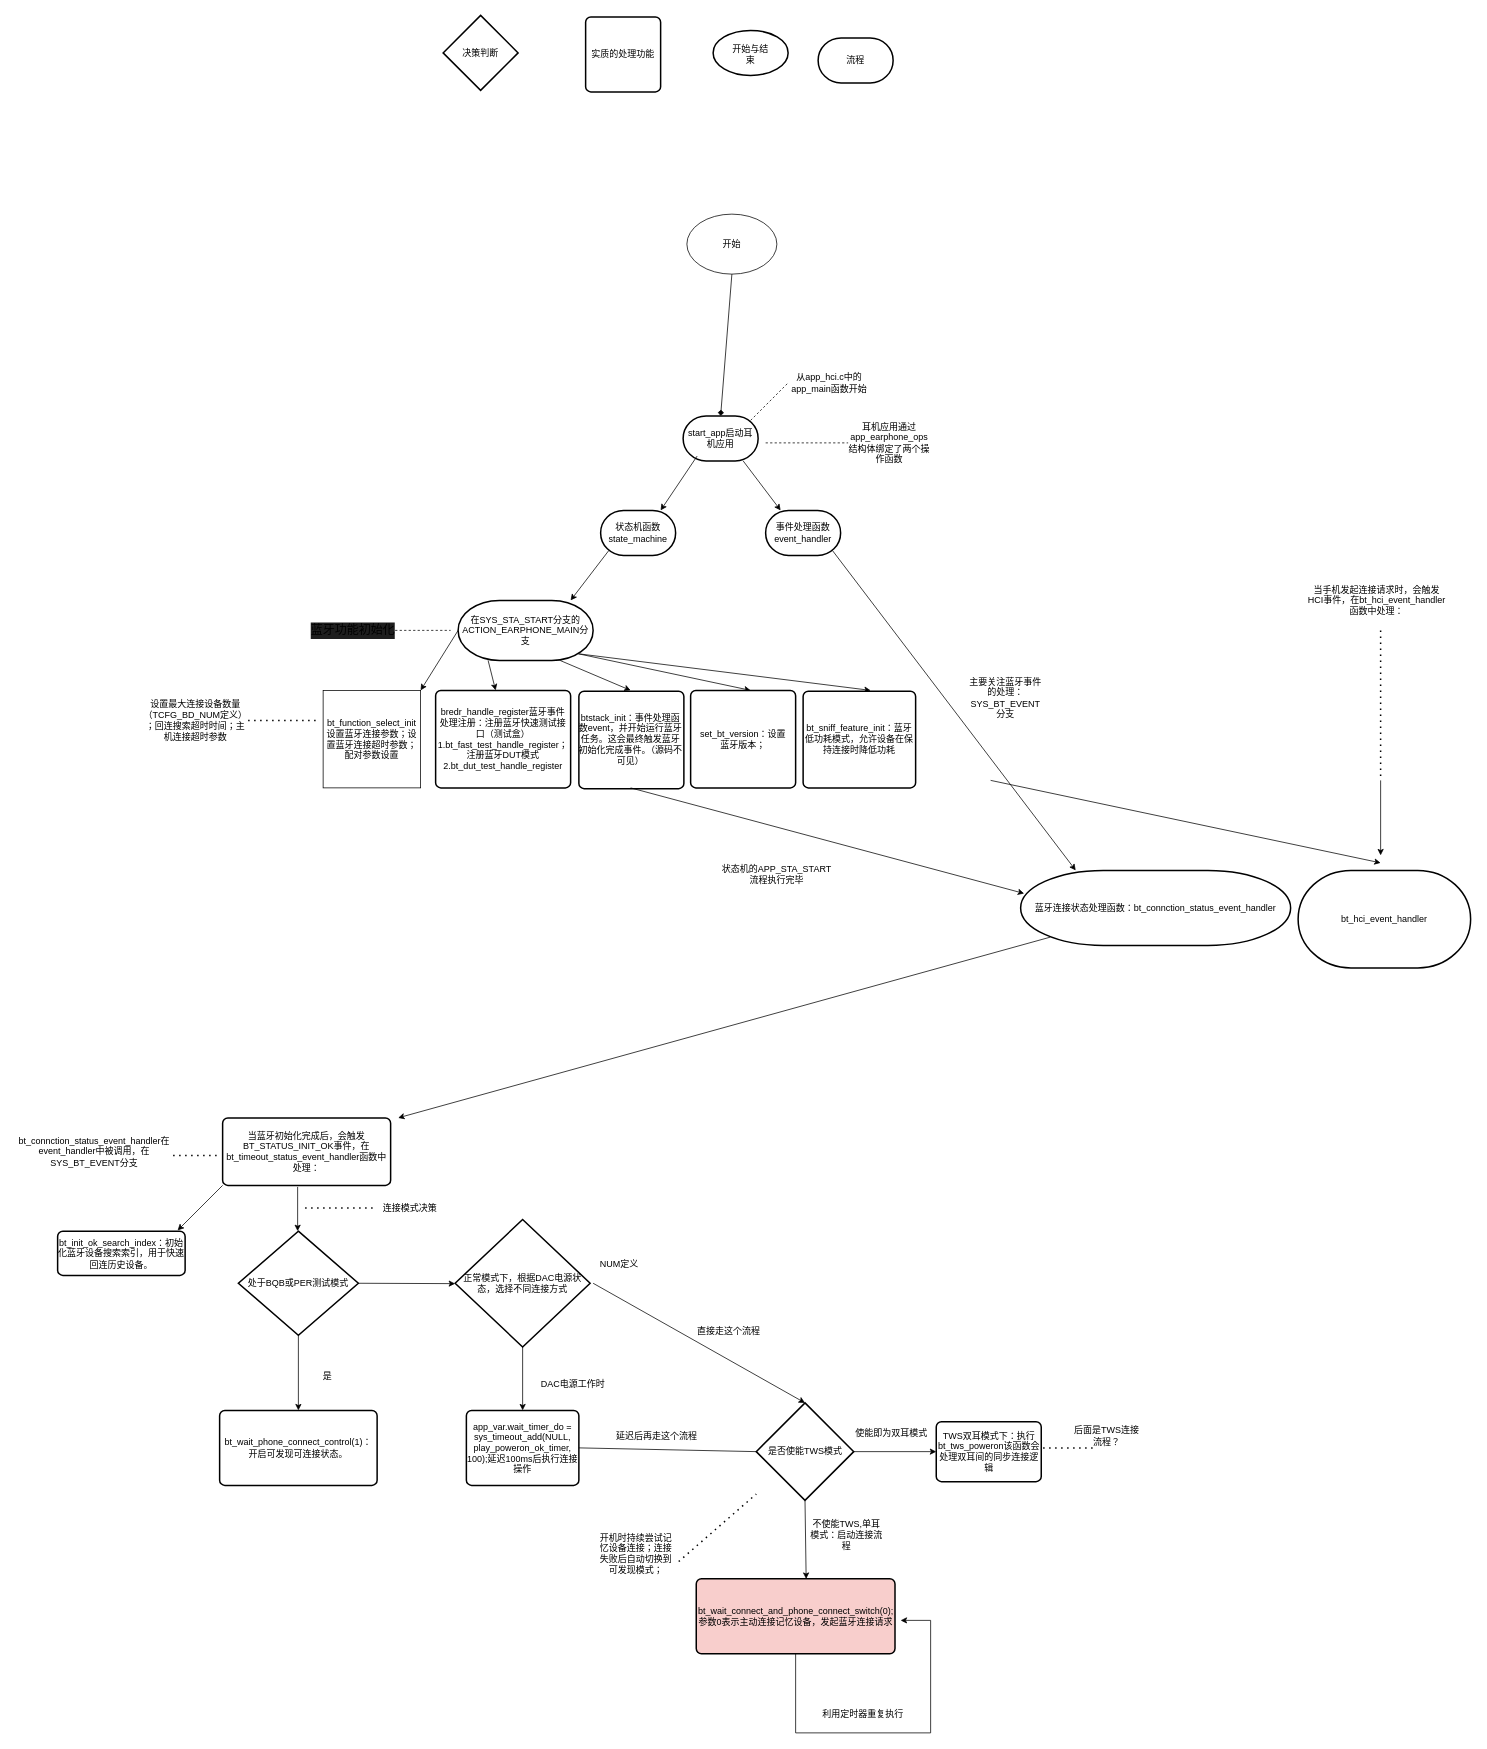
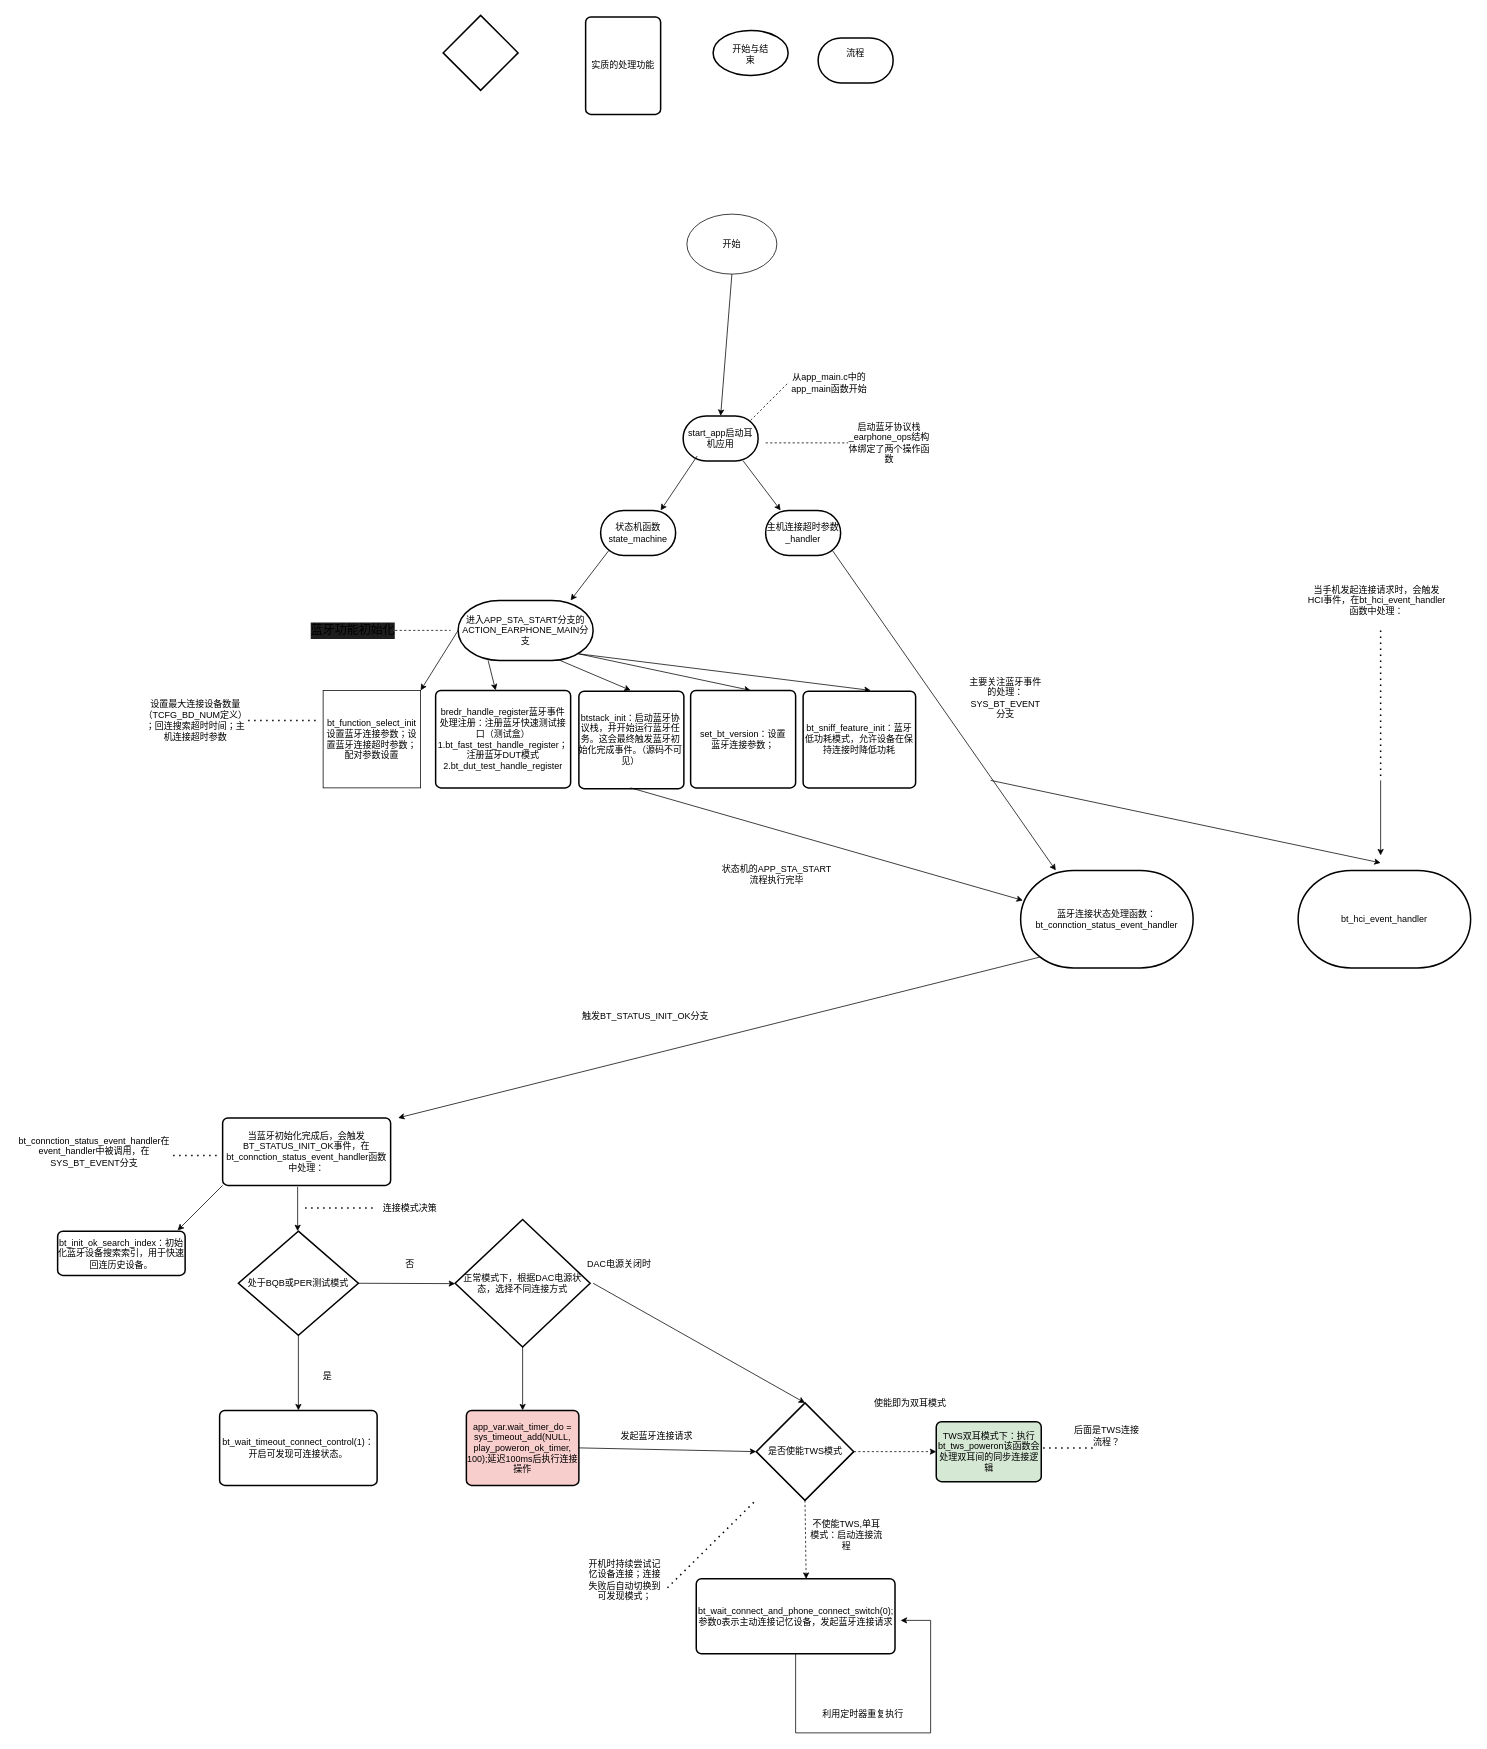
- <mxCell id="3" value="决策判断" style="text;html=1;align=center;verticalAlign=middle;whiteSpace=wrap;rounded=0;" parent="1" vertex="1"><mxGeometry x="610" y="55" width="60" height="30" as="geometry" /></mxCell>
- <mxCell id="8" value="实质的处理功能" style="rounded=1;whiteSpace=wrap;html=1;absoluteArcSize=1;arcSize=14;strokeWidth=2;" parent="1" vertex="1"><mxGeometry x="780" y="22" width="100" height="100" as="geometry" /></mxCell>
+ <mxCell id="8" value="实质的处理功能" style="rounded=1;whiteSpace=wrap;html=1;absoluteArcSize=1;arcSize=14;strokeWidth=2;" parent="1" vertex="1"><mxGeometry x="780" y="22" width="100" height="130" as="geometry" /></mxCell>
- <mxCell id="7" value="流程" style="text;html=1;align=center;verticalAlign=middle;whiteSpace=wrap;rounded=0;" parent="1" vertex="1"><mxGeometry x="1110" y="65" width="60" height="30" as="geometry" /></mxCell>
+ <mxCell id="7" value="流程" style="text;html=1;align=center;verticalAlign=middle;whiteSpace=wrap;rounded=0;" parent="1" vertex="1"><mxGeometry x="1110" y="55" width="60" height="30" as="geometry" /></mxCell>
- <mxCell id="13" value="从app_hci.c中的app_main函数开始" style="text;html=1;align=center;verticalAlign=middle;whiteSpace=wrap;rounded=0;" parent="1" vertex="1"><mxGeometry x="1050" y="490" width="110" height="40" as="geometry" /></mxCell>
+ <mxCell id="13" value="从app_main.c中的app_main函数开始" style="text;html=1;align=center;verticalAlign=middle;whiteSpace=wrap;rounded=0;" parent="1" vertex="1"><mxGeometry x="1050" y="490" width="110" height="40" as="geometry" /></mxCell>
- <mxCell id="11" value="" style="endArrow=diamond;html=1;rounded=0;entryX=0.5;entryY=0;entryDx=0;entryDy=0;entryPerimeter=0;exitX=0.5;exitY=1;exitDx=0;exitDy=0;" parent="1" source="9" target="10" edge="1"><mxGeometry width="50" height="50" relative="1" as="geometry"><mxPoint x="890" y="450" as="sourcePoint" /><mxPoint x="810" y="370" as="targetPoint" /></mxGeometry></mxCell>
+ <mxCell id="11" value="" style="endArrow=classic;html=1;rounded=0;entryX=0.5;entryY=0;entryDx=0;entryDy=0;entryPerimeter=0;exitX=0.5;exitY=1;exitDx=0;exitDy=0;" parent="1" source="9" target="10" edge="1"><mxGeometry width="50" height="50" relative="1" as="geometry"><mxPoint x="890" y="450" as="sourcePoint" /><mxPoint x="810" y="370" as="targetPoint" /></mxGeometry></mxCell>
- <mxCell id="19" value="耳机应用通过app_earphone_ops结构体绑定了两个操作函数" style="text;html=1;align=center;verticalAlign=middle;whiteSpace=wrap;rounded=0;" parent="1" vertex="1"><mxGeometry x="1130" y="560" width="110" height="60" as="geometry" /></mxCell>
+ <mxCell id="19" value="启动蓝牙协议栈_earphone_ops结构体绑定了两个操作函数" style="text;html=1;align=center;verticalAlign=middle;whiteSpace=wrap;rounded=0;" parent="1" vertex="1"><mxGeometry x="1130" y="560" width="110" height="60" as="geometry" /></mxCell>
- <mxCell id="17" value="事件处理函数event_handler" style="strokeWidth=2;html=1;shape=mxgraph.flowchart.terminator;whiteSpace=wrap;" parent="1" vertex="1"><mxGeometry x="1020" y="680" width="100" height="60" as="geometry" /></mxCell>
+ <mxCell id="17" value="主机连接超时参数_handler" style="strokeWidth=2;html=1;shape=mxgraph.flowchart.terminator;whiteSpace=wrap;" parent="1" vertex="1"><mxGeometry x="1020" y="680" width="100" height="60" as="geometry" /></mxCell>
- <mxCell id="21" value="在SYS_STA_START分支的ACTION_EARPHONE_MAIN分支" style="strokeWidth=2;html=1;shape=mxgraph.flowchart.terminator;whiteSpace=wrap;" parent="1" vertex="1"><mxGeometry x="610" y="800" width="180" height="80" as="geometry" /></mxCell>
+ <mxCell id="21" value="进入APP_STA_START分支的ACTION_EARPHONE_MAIN分支" style="strokeWidth=2;html=1;shape=mxgraph.flowchart.terminator;whiteSpace=wrap;" parent="1" vertex="1"><mxGeometry x="610" y="800" width="180" height="80" as="geometry" /></mxCell>
- <mxCell id="34" value="btstack_init：事件处理函数event，并开始运行蓝牙任务。这会最终触发蓝牙初始化完成事件。（源码不可见）" style="text;html=1;align=center;verticalAlign=middle;whiteSpace=wrap;rounded=0;" parent="1" vertex="1"><mxGeometry x="770" y="920" width="140" height="130" as="geometry" /></mxCell>
+ <mxCell id="34" value="btstack_init：启动蓝牙协议栈，并开始运行蓝牙任务。这会最终触发蓝牙初始化完成事件。（源码不可见）" style="text;html=1;align=center;verticalAlign=middle;whiteSpace=wrap;rounded=0;" parent="1" vertex="1"><mxGeometry x="770" y="920" width="140" height="130" as="geometry" /></mxCell>
- <mxCell id="37" value="set_bt_version：设置蓝牙版本；" style="text;html=1;align=center;verticalAlign=middle;whiteSpace=wrap;rounded=0;" parent="1" vertex="1"><mxGeometry x="930" y="930" width="120" height="110" as="geometry" /></mxCell>
+ <mxCell id="37" value="set_bt_version：设置蓝牙连接参数；" style="text;html=1;align=center;verticalAlign=middle;whiteSpace=wrap;rounded=0;" parent="1" vertex="1"><mxGeometry x="930" y="930" width="120" height="110" as="geometry" /></mxCell>
- <mxCell id="69" value="蓝牙连接状态处理函数：bt_connction_status_event_handler" style="strokeWidth=2;html=1;shape=mxgraph.flowchart.terminator;whiteSpace=wrap;" parent="1" vertex="1"><mxGeometry x="1360" y="1160" width="360" height="100" as="geometry" /></mxCell>
+ <mxCell id="69" value="蓝牙连接状态处理函数：bt_connction_status_event_handler" style="strokeWidth=2;html=1;shape=mxgraph.flowchart.terminator;whiteSpace=wrap;" parent="1" vertex="1"><mxGeometry x="1360" y="1160" width="230" height="130" as="geometry" /></mxCell>
+ <mxCell id="71" value="触发BT_STATUS_INIT_OK分支" style="text;html=1;align=center;verticalAlign=middle;whiteSpace=wrap;rounded=0;" parent="1" vertex="1"><mxGeometry x="770" y="1340" width="180" height="30" as="geometry" /></mxCell>
- <mxCell id="43" value="当蓝牙初始化完成后，会触发BT_STATUS_INIT_OK事件，在bt_timeout_status_event_handler函数中处理：" style="text;html=1;align=center;verticalAlign=middle;whiteSpace=wrap;rounded=0;" parent="1" vertex="1"><mxGeometry x="300" y="1500" width="216" height="70" as="geometry" /></mxCell>
+ <mxCell id="43" value="当蓝牙初始化完成后，会触发BT_STATUS_INIT_OK事件，在bt_connction_status_event_handler函数中处理：" style="text;html=1;align=center;verticalAlign=middle;whiteSpace=wrap;rounded=0;" parent="1" vertex="1"><mxGeometry x="300" y="1500" width="216" height="70" as="geometry" /></mxCell>
+ <mxCell id="55" value="否" style="text;html=1;align=center;verticalAlign=middle;whiteSpace=wrap;rounded=0;" parent="1" vertex="1"><mxGeometry x="516" y="1670" width="60" height="30" as="geometry" /></mxCell>
- <mxCell id="62" value="NUM定义" style="text;html=1;align=center;verticalAlign=middle;whiteSpace=wrap;rounded=0;" parent="1" vertex="1"><mxGeometry x="780" y="1670" width="90" height="30" as="geometry" /></mxCell>
+ <mxCell id="62" value="DAC电源关闭时" style="text;html=1;align=center;verticalAlign=middle;whiteSpace=wrap;rounded=0;" parent="1" vertex="1"><mxGeometry x="780" y="1670" width="90" height="30" as="geometry" /></mxCell>
- <mxCell id="74" value="直接走这个流程" style="text;html=1;align=center;verticalAlign=middle;whiteSpace=wrap;rounded=0;" parent="1" vertex="1"><mxGeometry x="910" y="1760" width="122" height="30" as="geometry" /></mxCell>
- <mxCell id="59" value="DAC电源工作时" style="text;html=1;align=center;verticalAlign=middle;whiteSpace=wrap;rounded=0;" parent="1" vertex="1"><mxGeometry x="711" y="1830" width="105" height="30" as="geometry" /></mxCell>
- <mxCell id="65" value="使能即为双耳模式" style="text;html=1;align=center;verticalAlign=middle;whiteSpace=wrap;rounded=0;" parent="1" vertex="1"><mxGeometry x="1137.5" y="1895.5" width="100" height="30" as="geometry" /></mxCell>
+ <mxCell id="65" value="使能即为双耳模式" style="text;html=1;align=center;verticalAlign=middle;whiteSpace=wrap;rounded=0;" parent="1" vertex="1"><mxGeometry x="1162.5" y="1855.5" width="100" height="30" as="geometry" /></mxCell>
- <mxCell id="73" value="延迟后再走这个流程" style="text;html=1;align=center;verticalAlign=middle;whiteSpace=wrap;rounded=0;" parent="1" vertex="1"><mxGeometry x="810" y="1900" width="130" height="30" as="geometry" /></mxCell>
+ <mxCell id="73" value="发起蓝牙连接请求" style="text;html=1;align=center;verticalAlign=middle;whiteSpace=wrap;rounded=0;" parent="1" vertex="1"><mxGeometry x="810" y="1900" width="130" height="30" as="geometry" /></mxCell>
- <mxCell id="53" value="bt_wait_phone_connect_control(1)：开启可发现可连接状态。" style="rounded=1;whiteSpace=wrap;html=1;absoluteArcSize=1;arcSize=14;strokeWidth=2;" parent="1" vertex="1"><mxGeometry x="292" y="1880" width="210" height="100" as="geometry" /></mxCell>
+ <mxCell id="53" value="bt_wait_timeout_connect_control(1)：开启可发现可连接状态。" style="rounded=1;whiteSpace=wrap;html=1;absoluteArcSize=1;arcSize=14;strokeWidth=2;" parent="1" vertex="1"><mxGeometry x="292" y="1880" width="210" height="100" as="geometry" /></mxCell>
- <mxCell id="58" value="app_var.wait_timer_do = sys_timeout_add(NULL, play_poweron_ok_timer, 100);延迟100ms后执行连接操作" style="rounded=1;whiteSpace=wrap;html=1;absoluteArcSize=1;arcSize=14;strokeWidth=2;" parent="1" vertex="1"><mxGeometry x="621" y="1880" width="150" height="100" as="geometry" /></mxCell>
+ <mxCell id="58" value="app_var.wait_timer_do = sys_timeout_add(NULL, play_poweron_ok_timer, 100);延迟100ms后执行连接操作" style="rounded=1;whiteSpace=wrap;html=1;absoluteArcSize=1;arcSize=14;strokeWidth=2;fillColor=#f8cecc;" parent="1" vertex="1"><mxGeometry x="621" y="1880" width="150" height="100" as="geometry" /></mxCell>
- <mxCell id="72" value="" style="endArrow=none;html=1;rounded=0;exitX=1;exitY=0.5;exitDx=0;exitDy=0;entryX=0;entryY=0.5;entryDx=0;entryDy=0;entryPerimeter=0;" parent="1" source="58" target="63" edge="1"><mxGeometry width="50" height="50" relative="1" as="geometry"><mxPoint x="840" y="1960" as="sourcePoint" /><mxPoint x="890" y="1910" as="targetPoint" /></mxGeometry></mxCell>
+ <mxCell id="72" value="" style="endArrow=classic;html=1;rounded=0;exitX=1;exitY=0.5;exitDx=0;exitDy=0;entryX=0;entryY=0.5;entryDx=0;entryDy=0;entryPerimeter=0;" parent="1" source="58" target="63" edge="1"><mxGeometry width="50" height="50" relative="1" as="geometry"><mxPoint x="840" y="1960" as="sourcePoint" /><mxPoint x="890" y="1910" as="targetPoint" /></mxGeometry></mxCell>
- <mxCell id="64" value="" style="endArrow=classic;html=1;rounded=0;exitX=1;exitY=0.5;exitDx=0;exitDy=0;exitPerimeter=0;entryX=0;entryY=0.5;entryDx=0;entryDy=0;" parent="1" source="63" target="61" edge="1"><mxGeometry width="50" height="50" relative="1" as="geometry"><mxPoint x="1147.5" y="2104.5" as="sourcePoint" /><mxPoint x="1197.5" y="2054.5" as="targetPoint" /></mxGeometry></mxCell>
+ <mxCell id="64" value="" style="endArrow=classic;html=1;rounded=0;exitX=1;exitY=0.5;exitDx=0;exitDy=0;exitPerimeter=0;entryX=0;entryY=0.5;entryDx=0;entryDy=0;dashed=1;" parent="1" source="63" target="61" edge="1"><mxGeometry width="50" height="50" relative="1" as="geometry"><mxPoint x="1147.5" y="2104.5" as="sourcePoint" /><mxPoint x="1197.5" y="2054.5" as="targetPoint" /></mxGeometry></mxCell>
- <mxCell id="61" value="TWS双耳模式下：执行bt_tws_poweron该函数会处理双耳间的同步连接逻辑" style="rounded=1;whiteSpace=wrap;html=1;absoluteArcSize=1;arcSize=14;strokeWidth=2;" parent="1" vertex="1"><mxGeometry x="1247.5" y="1895" width="140" height="80" as="geometry" /></mxCell>
+ <mxCell id="61" value="TWS双耳模式下：执行bt_tws_poweron该函数会处理双耳间的同步连接逻辑" style="rounded=1;whiteSpace=wrap;html=1;absoluteArcSize=1;arcSize=14;strokeWidth=2;fillColor=#d5e8d4;" parent="1" vertex="1"><mxGeometry x="1247.5" y="1895" width="140" height="80" as="geometry" /></mxCell>
- <mxCell id="66" value="" style="endArrow=classic;html=1;rounded=0;exitX=0.5;exitY=1;exitDx=0;exitDy=0;exitPerimeter=0;entryX=0.553;entryY=0.002;entryDx=0;entryDy=0;entryPerimeter=0;" parent="1" source="63" target="68" edge="1"><mxGeometry width="50" height="50" relative="1" as="geometry"><mxPoint x="1127.5" y="2114.5" as="sourcePoint" /><mxPoint x="1072.5" y="2094.5" as="targetPoint" /></mxGeometry></mxCell>
+ <mxCell id="66" value="" style="endArrow=classic;html=1;rounded=0;exitX=0.5;exitY=1;exitDx=0;exitDy=0;exitPerimeter=0;entryX=0.553;entryY=0.002;entryDx=0;entryDy=0;entryPerimeter=0;dashed=1;" parent="1" source="63" target="68" edge="1"><mxGeometry width="50" height="50" relative="1" as="geometry"><mxPoint x="1127.5" y="2114.5" as="sourcePoint" /><mxPoint x="1072.5" y="2094.5" as="targetPoint" /></mxGeometry></mxCell>
- <mxCell id="80" value="开机时持续尝试记忆设备连接；连接失败后自动切换到可发现模式；" style="text;html=1;align=center;verticalAlign=middle;whiteSpace=wrap;rounded=0;" parent="1" vertex="1"><mxGeometry x="795" y="2031" width="105" height="79" as="geometry" /></mxCell>
+ <mxCell id="80" value="开机时持续尝试记忆设备连接；连接失败后自动切换到可发现模式；" style="text;html=1;align=center;verticalAlign=middle;whiteSpace=wrap;rounded=0;" parent="1" vertex="1"><mxGeometry x="780" y="2066" width="105" height="79" as="geometry" /></mxCell>
- <mxCell id="68" value="bt_wait_connect_and_phone_connect_switch(0);&lt;br&gt;参数0表示主动连接记忆设备，发起蓝牙连接请求" style="rounded=1;whiteSpace=wrap;html=1;absoluteArcSize=1;arcSize=14;strokeWidth=2;fillColor=#f8cecc;" parent="1" vertex="1"><mxGeometry x="927.5" y="2104.5" width="265" height="100" as="geometry" /></mxCell>
+ <mxCell id="68" value="bt_wait_connect_and_phone_connect_switch(0);&lt;br&gt;参数0表示主动连接记忆设备，发起蓝牙连接请求" style="rounded=1;whiteSpace=wrap;html=1;absoluteArcSize=1;arcSize=14;strokeWidth=2;" parent="1" vertex="1"><mxGeometry x="927.5" y="2104.5" width="265" height="100" as="geometry" /></mxCell>
